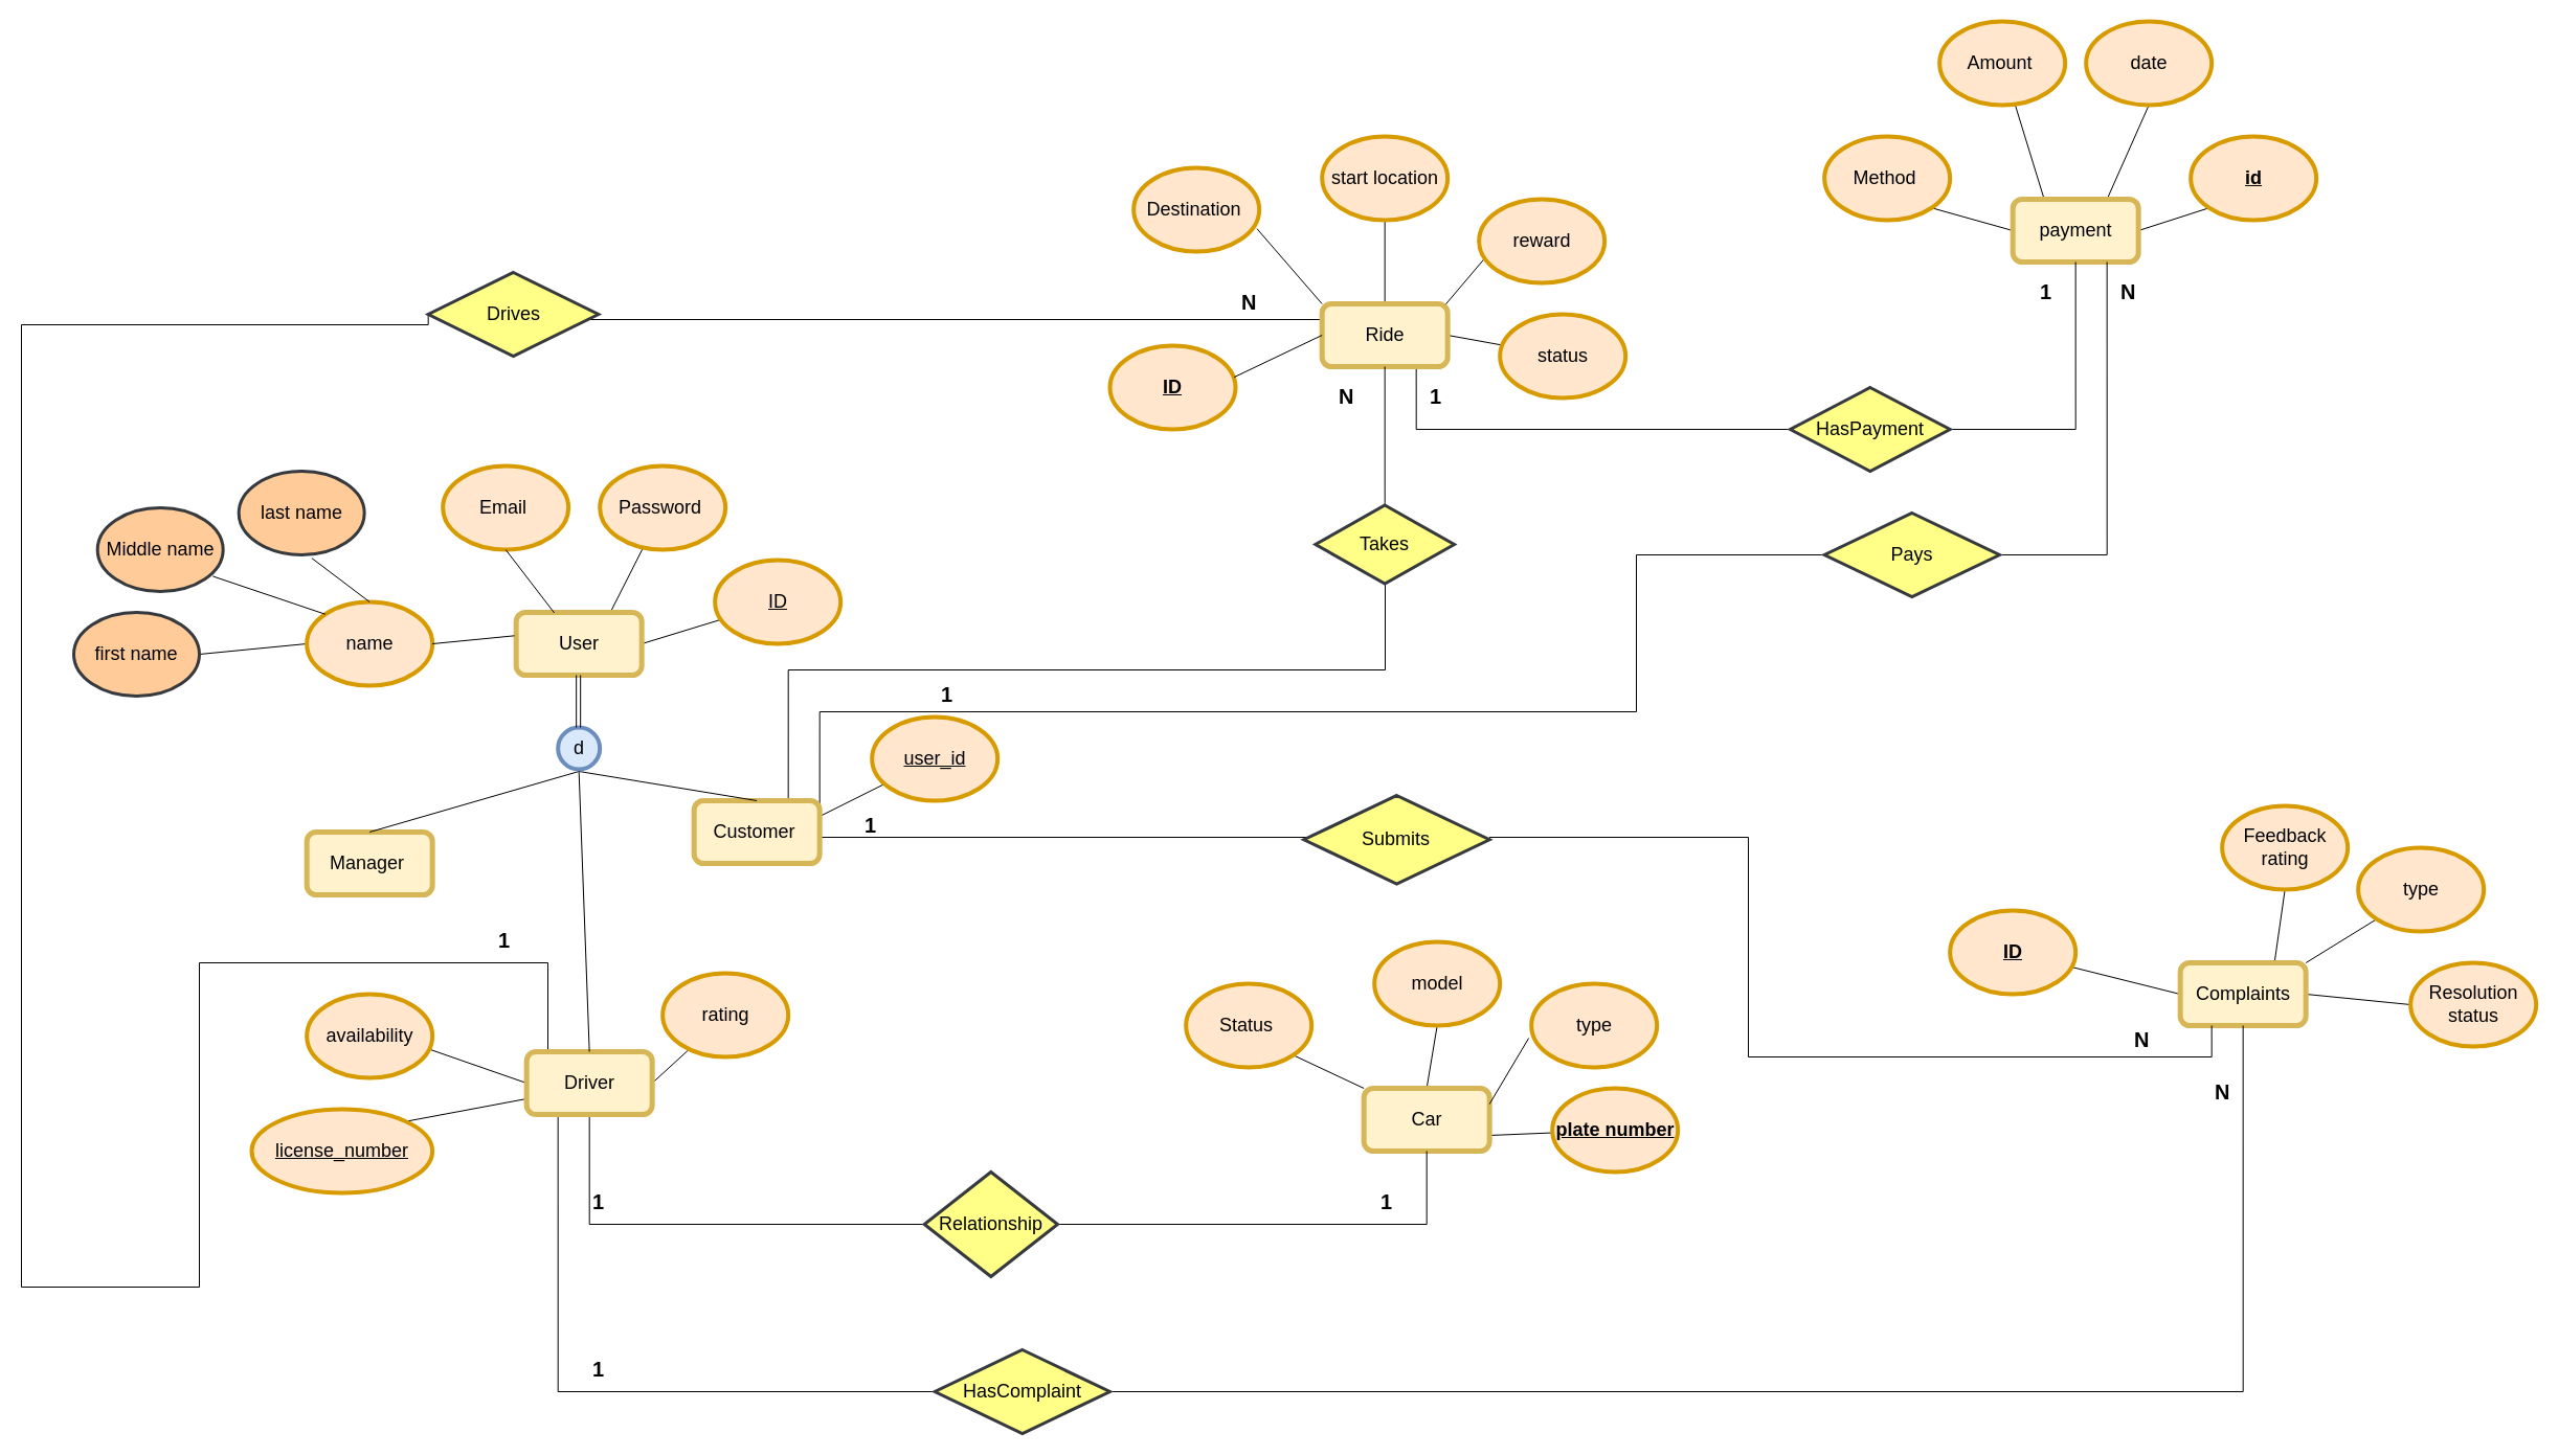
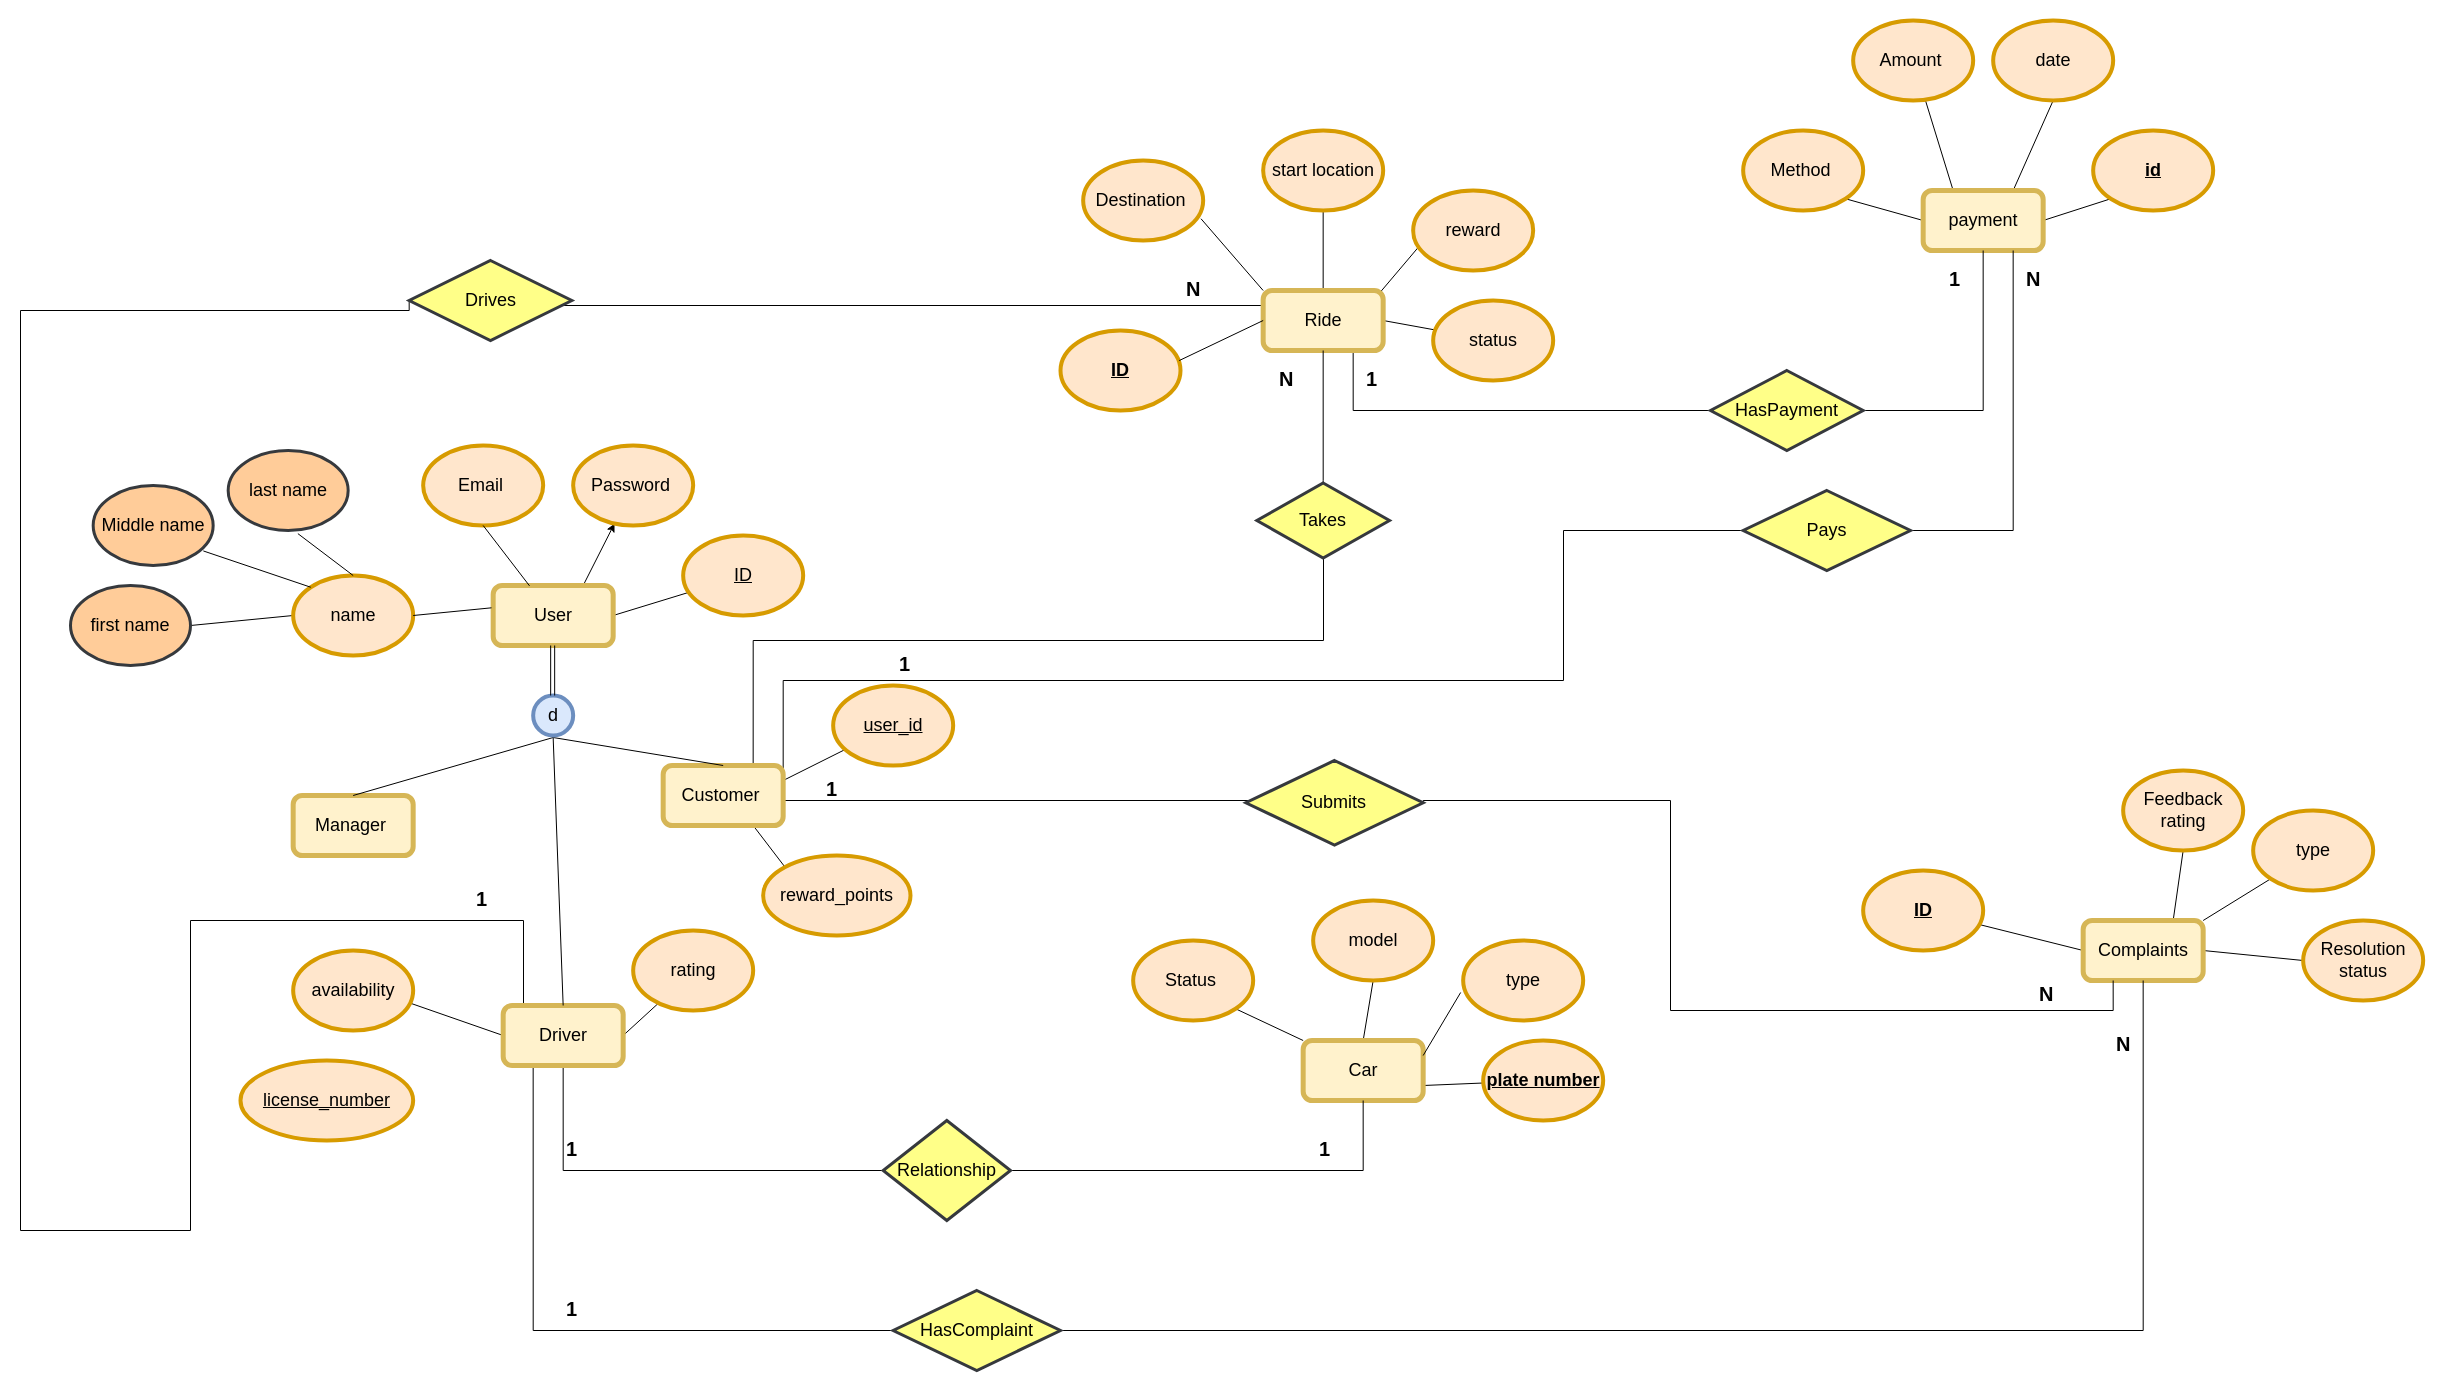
- <mxCell id="37" style="rounded=0;orthogonalLoop=1;jettySize=auto;html=1;exitX=0.75;exitY=0;exitDx=0;exitDy=0;startArrow=none;startFill=0;endArrow=none;" edge="1" parent="1" source="38" target="48"><mxGeometry relative="1" as="geometry" /></mxCell>
+ <mxCell id="37" style="rounded=0;orthogonalLoop=1;jettySize=auto;html=1;exitX=0.75;exitY=0;exitDx=0;exitDy=0;startArrow=none;startFill=0;endArrow=classic;" edge="1" parent="1" source="38" target="48"><mxGeometry relative="1" as="geometry" /></mxCell>
+ <mxCell id="9" style="rounded=0;orthogonalLoop=1;jettySize=auto;html=1;exitX=0.75;exitY=1;exitDx=0;exitDy=0;entryX=0;entryY=0;entryDx=0;entryDy=0;endArrow=none;startFill=0;" edge="1" parent="1" source="14" target="80"><mxGeometry relative="1" as="geometry" /></mxCell>
+ <mxCell id="80" value="&lt;font style=&quot;font-size: 18px;&quot;&gt;reward_points&lt;/font&gt;" style="ellipse;whiteSpace=wrap;html=1;fillColor=#ffe6cc;strokeColor=#d79b00;strokeWidth=4;" vertex="1" parent="1"><mxGeometry x="762.67" y="855" width="147.33" height="80" as="geometry" /></mxCell>
- <mxCell id="2" style="rounded=0;orthogonalLoop=1;jettySize=auto;html=1;exitX=0;exitY=0.75;exitDx=0;exitDy=0;entryX=1;entryY=0;entryDx=0;entryDy=0;endArrow=none;startFill=0;" edge="1" parent="1" source="8" target="77"><mxGeometry relative="1" as="geometry" /></mxCell>
